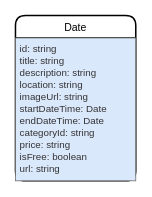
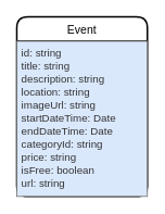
- <mxCell id="2" value="Date" style="swimlane;childLayout=stackLayout;horizontal=1;startSize=30;horizontalStack=0;rounded=1;fontSize=14;fontStyle=0;strokeWidth=2;resizeParent=0;resizeLast=1;shadow=0;dashed=0;align=center;fillColor=default;" vertex="1" parent="1"><mxGeometry x="20" y="20" width="160" height="220" as="geometry" /></mxCell>
+ <mxCell id="2" value="Event" style="swimlane;childLayout=stackLayout;horizontal=1;startSize=30;horizontalStack=0;rounded=1;fontSize=14;fontStyle=0;strokeWidth=2;resizeParent=0;resizeLast=1;shadow=0;dashed=0;align=center;fillColor=default;" vertex="1" parent="1"><mxGeometry x="20" y="20" width="160" height="220" as="geometry" /></mxCell>
